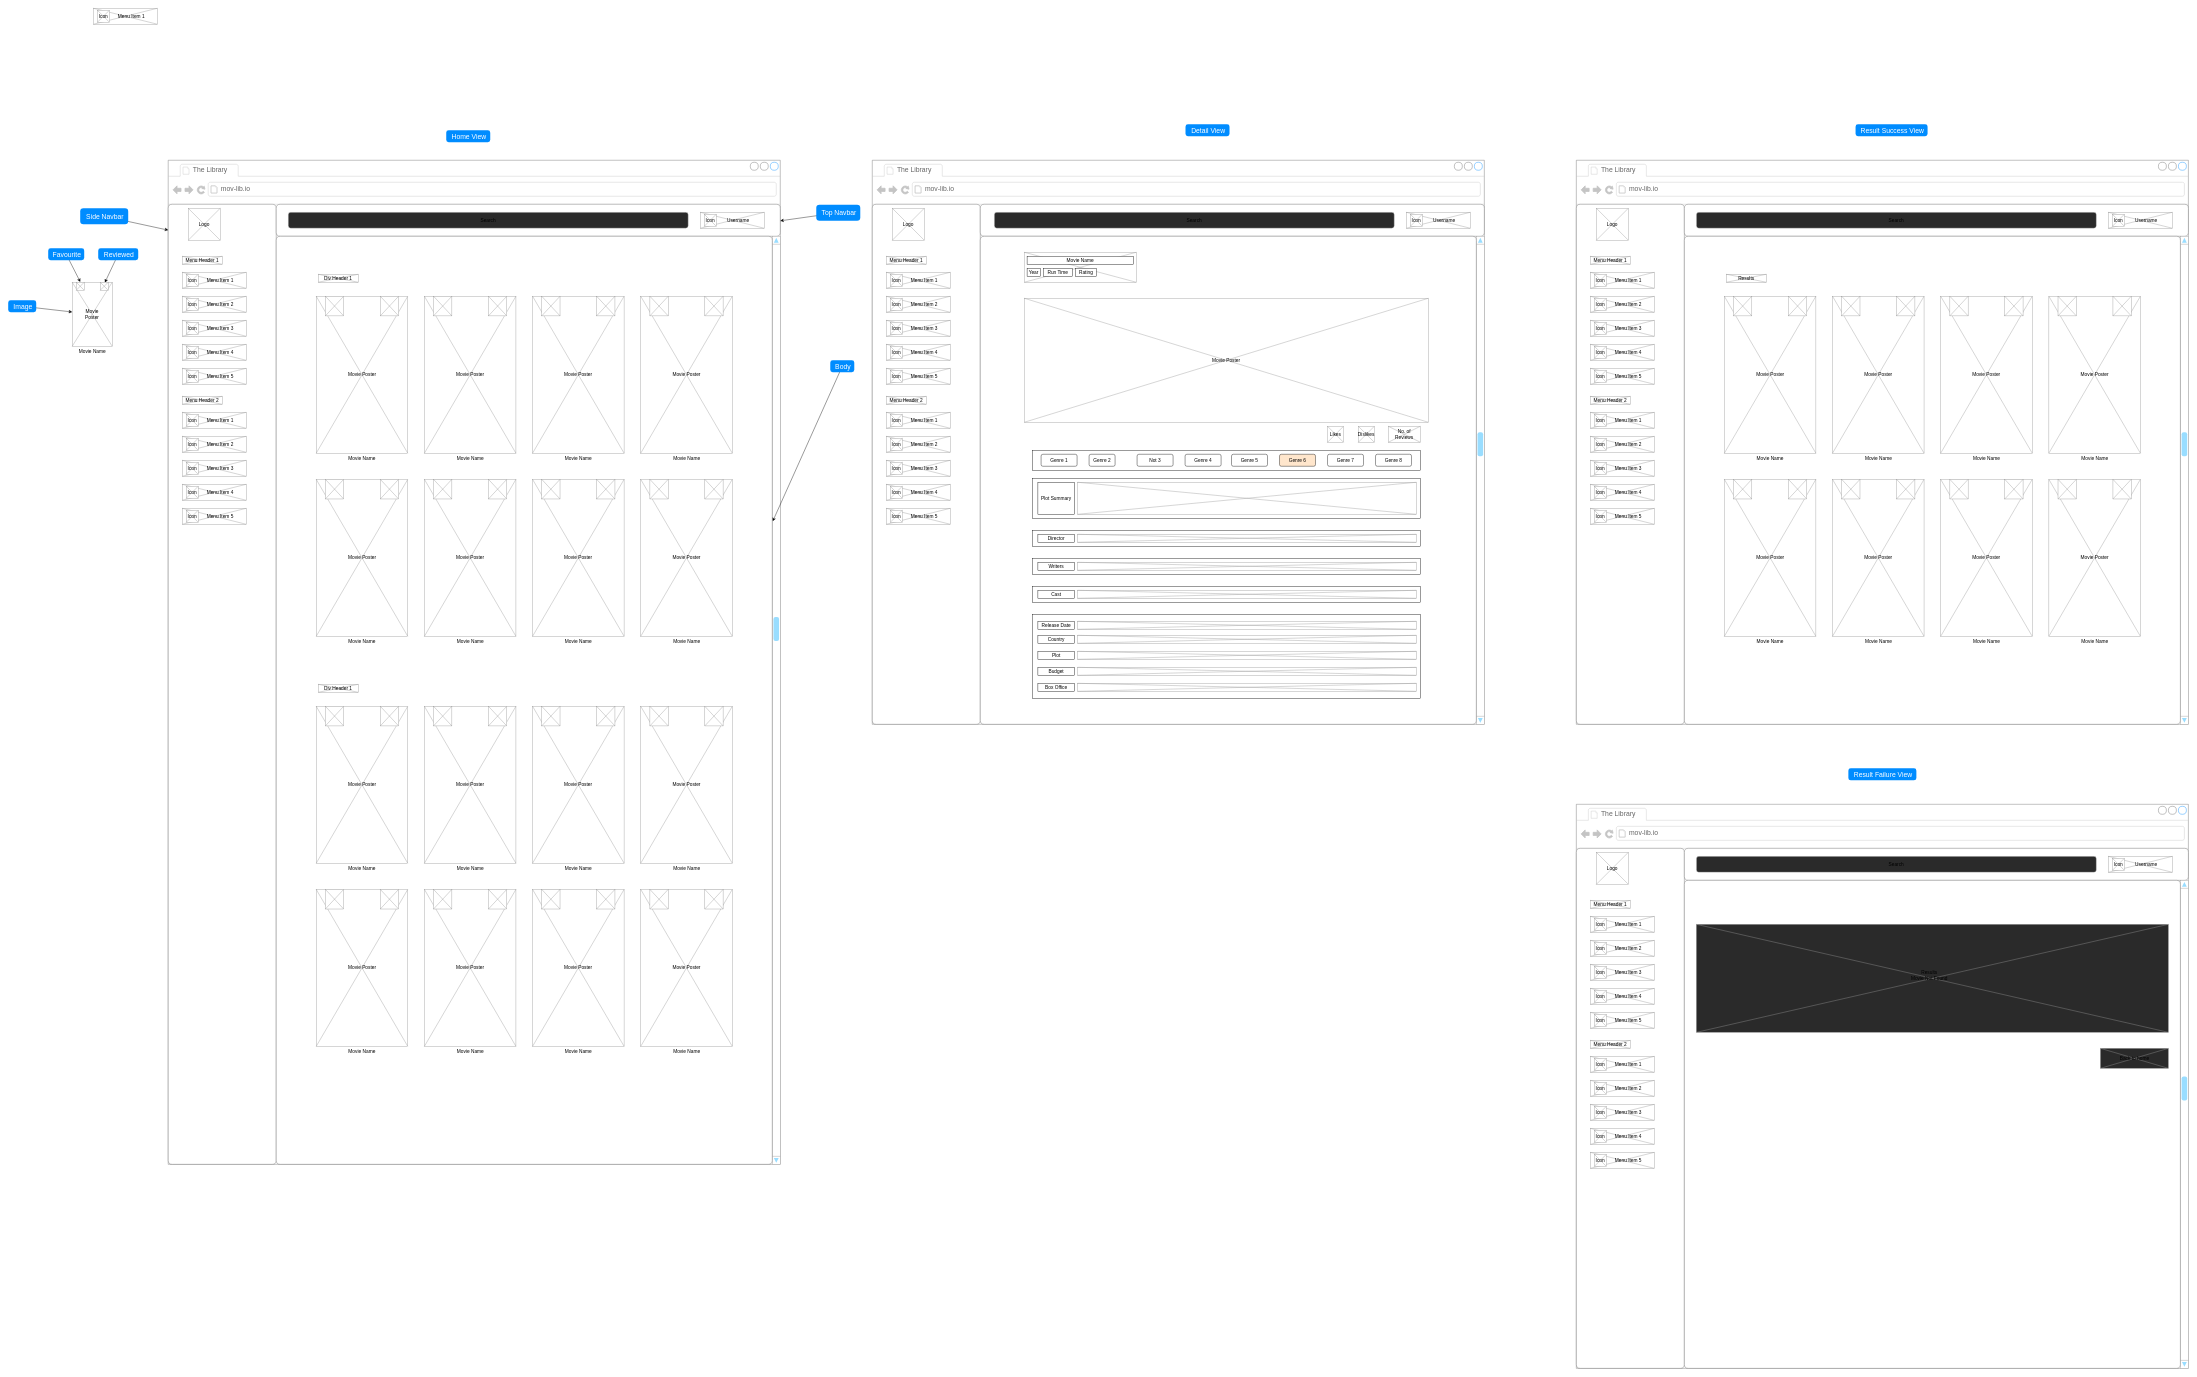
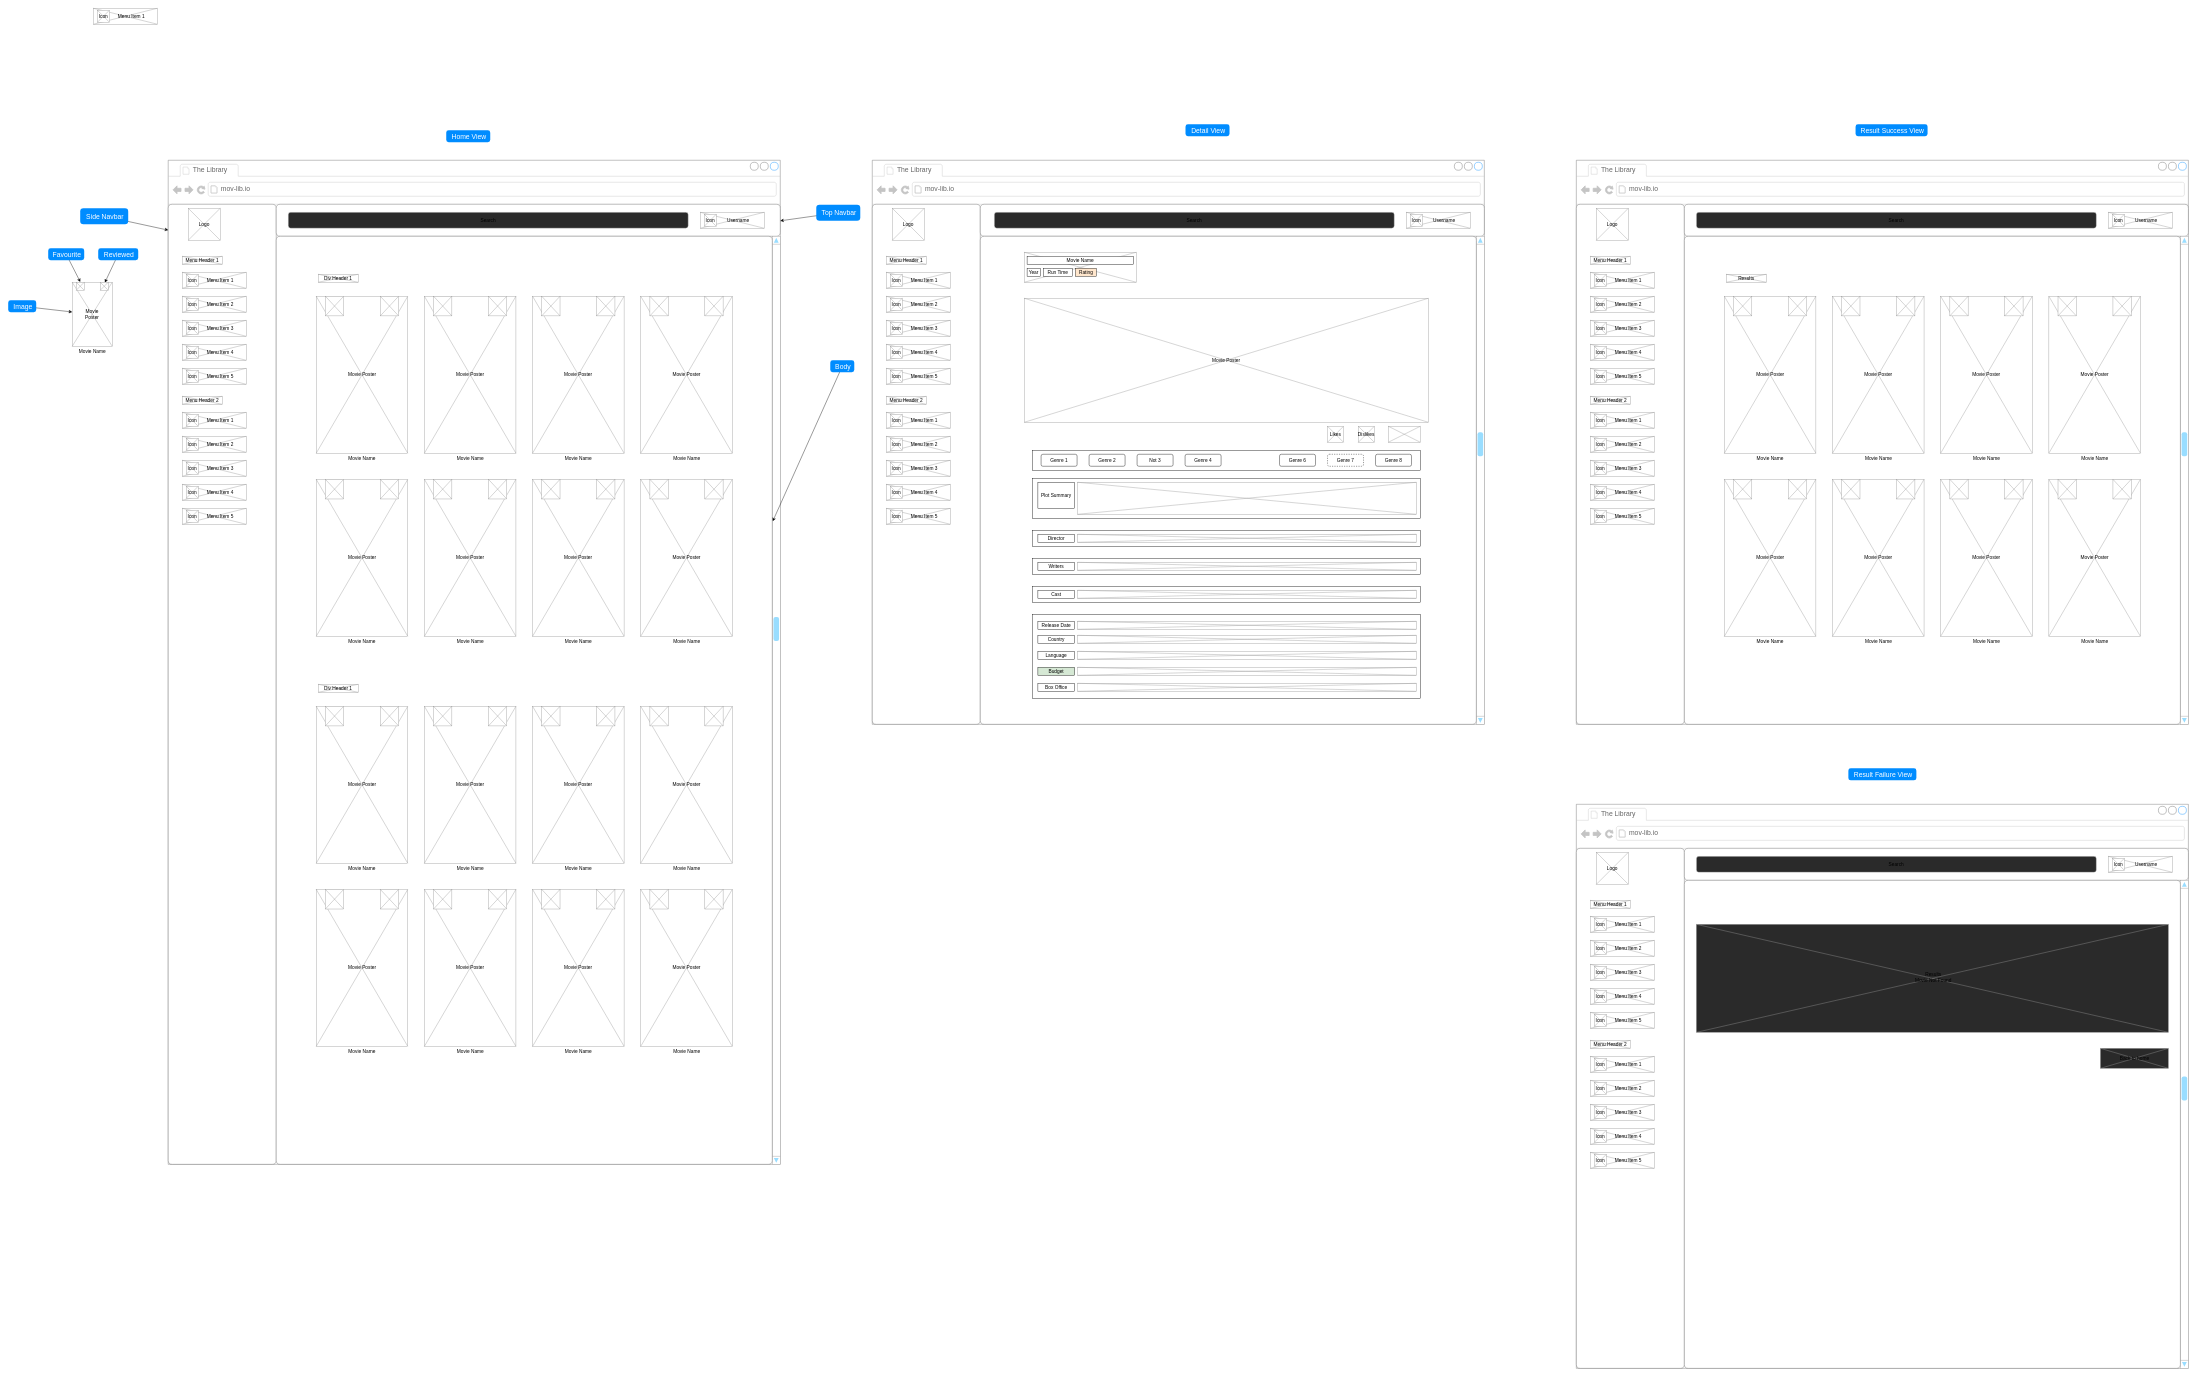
- <mxCell id="277" value="Rating" style="rounded=0;whiteSpace=wrap;html=1;verticalAlign=middle;" parent="272" vertex="1"><mxGeometry x="127.5" y="40" width="52.5" height="20" as="geometry" /></mxCell>
+ <mxCell id="277" value="Rating" style="rounded=0;whiteSpace=wrap;html=1;verticalAlign=middle;fillColor=#ffe6cc;" parent="272" vertex="1"><mxGeometry x="127.5" y="40" width="52.5" height="20" as="geometry" /></mxCell>
- <mxCell id="518" value="No. of Reviews" style="text;html=1;strokeColor=none;fillColor=none;align=center;verticalAlign=middle;whiteSpace=wrap;rounded=0;glass=0;" parent="1" vertex="1"><mxGeometry x="3490" y="1075" width="40" height="20" as="geometry" /></mxCell>
- <mxCell id="295" value="Genre 2" style="rounded=1;whiteSpace=wrap;html=1;verticalAlign=middle;" parent="1" vertex="1"><mxGeometry x="2722" y="1135" width="65" height="30" as="geometry" /></mxCell>
+ <mxCell id="295" value="Genre 2" style="rounded=1;whiteSpace=wrap;html=1;verticalAlign=middle;" parent="1" vertex="1"><mxGeometry x="2722" y="1135" width="90" height="30" as="geometry" /></mxCell>
- <mxCell id="306" value="Genre 5" style="rounded=1;whiteSpace=wrap;html=1;verticalAlign=middle;" parent="1" vertex="1"><mxGeometry x="3078" y="1135" width="90" height="30" as="geometry" /></mxCell>
- <mxCell id="307" value="Genre 6" style="rounded=1;whiteSpace=wrap;html=1;verticalAlign=middle;fillColor=#ffe6cc;" parent="1" vertex="1"><mxGeometry x="3198" y="1135" width="90" height="30" as="geometry" /></mxCell>
+ <mxCell id="307" value="Genre 6" style="rounded=1;whiteSpace=wrap;html=1;verticalAlign=middle;" parent="1" vertex="1"><mxGeometry x="3198" y="1135" width="90" height="30" as="geometry" /></mxCell>
- <mxCell id="308" value="Genre 7" style="rounded=1;whiteSpace=wrap;html=1;verticalAlign=middle;" parent="1" vertex="1"><mxGeometry x="3318" y="1135" width="90" height="30" as="geometry" /></mxCell>
+ <mxCell id="308" value="Genre 7" style="rounded=1;whiteSpace=wrap;html=1;verticalAlign=middle;dashed=1;" parent="1" vertex="1"><mxGeometry x="3318" y="1135" width="90" height="30" as="geometry" /></mxCell>
- <mxCell id="304" value="Plot Summary" style="rounded=0;whiteSpace=wrap;html=1;" parent="1" vertex="1"><mxGeometry x="2594" y="1205" width="92" height="80" as="geometry" /></mxCell>
+ <mxCell id="304" value="Plot Summary" style="rounded=0;whiteSpace=wrap;html=1;" parent="1" vertex="1"><mxGeometry x="2594" y="1205" width="92" height="65" as="geometry" /></mxCell>
- <mxCell id="283" value="Plot" style="rounded=0;whiteSpace=wrap;html=1;" parent="1" vertex="1"><mxGeometry x="2594" y="1627.5" width="92" height="20" as="geometry" /></mxCell>
+ <mxCell id="283" value="Language" style="rounded=0;whiteSpace=wrap;html=1;" parent="1" vertex="1"><mxGeometry x="2594" y="1627.5" width="92" height="20" as="geometry" /></mxCell>
- <mxCell id="285" value="Budget" style="rounded=0;whiteSpace=wrap;html=1;" parent="1" vertex="1"><mxGeometry x="2594" y="1667.5" width="92" height="20" as="geometry" /></mxCell>
+ <mxCell id="285" value="Budget" style="rounded=0;whiteSpace=wrap;html=1;fillColor=#d5e8d4;" parent="1" vertex="1"><mxGeometry x="2594" y="1667.5" width="92" height="20" as="geometry" /></mxCell>
- <mxCell id="508" value="Results&lt;br&gt;Movie Not Found" style="text;html=1;strokeColor=none;fillColor=none;align=center;verticalAlign=middle;whiteSpace=wrap;rounded=0;" parent="442" vertex="1"><mxGeometry x="315" y="310" width="1135" height="235" as="geometry" /></mxCell>
+ <mxCell id="508" value="Results&lt;br&gt;Movie Not Found" style="text;html=1;strokeColor=none;fillColor=none;align=center;verticalAlign=middle;whiteSpace=wrap;rounded=0;" parent="442" vertex="1"><mxGeometry x="325" y="315" width="1135" height="235" as="geometry" /></mxCell>
